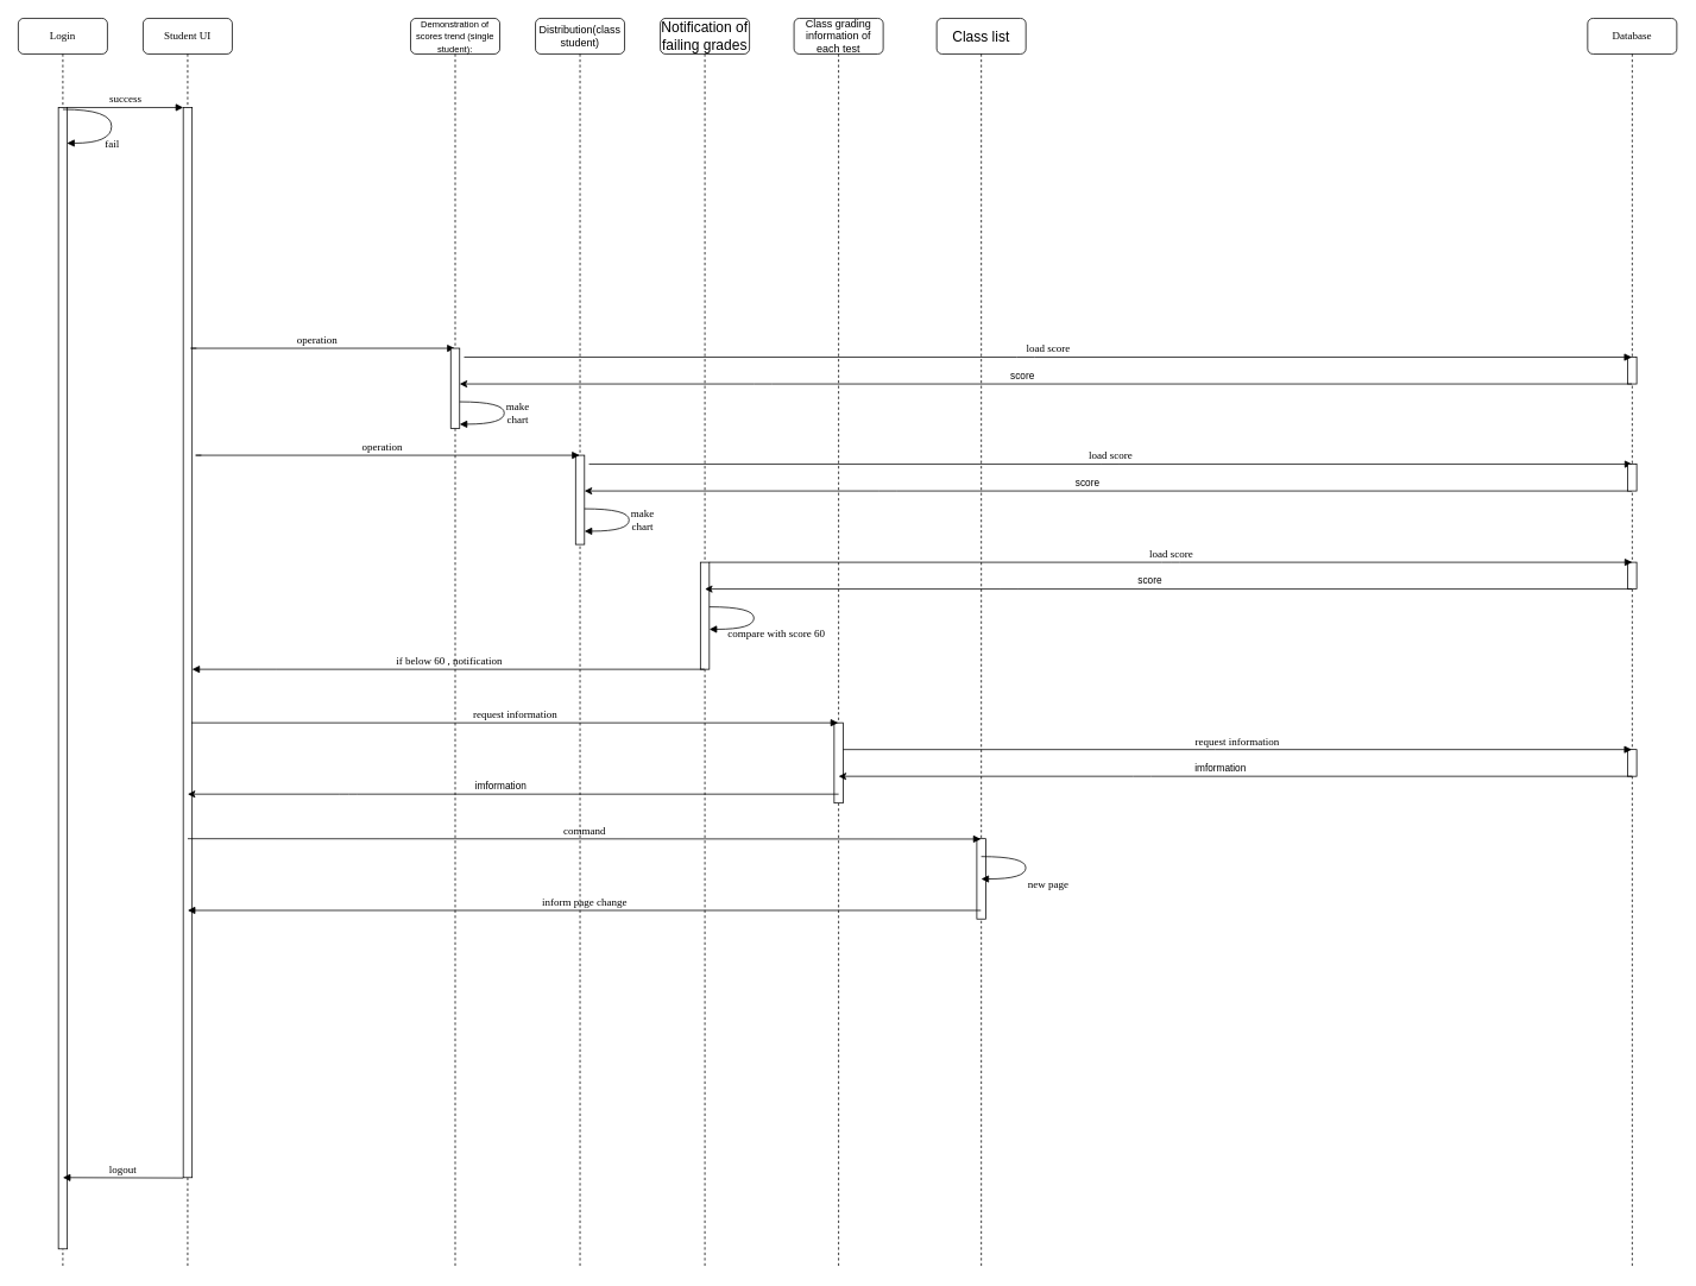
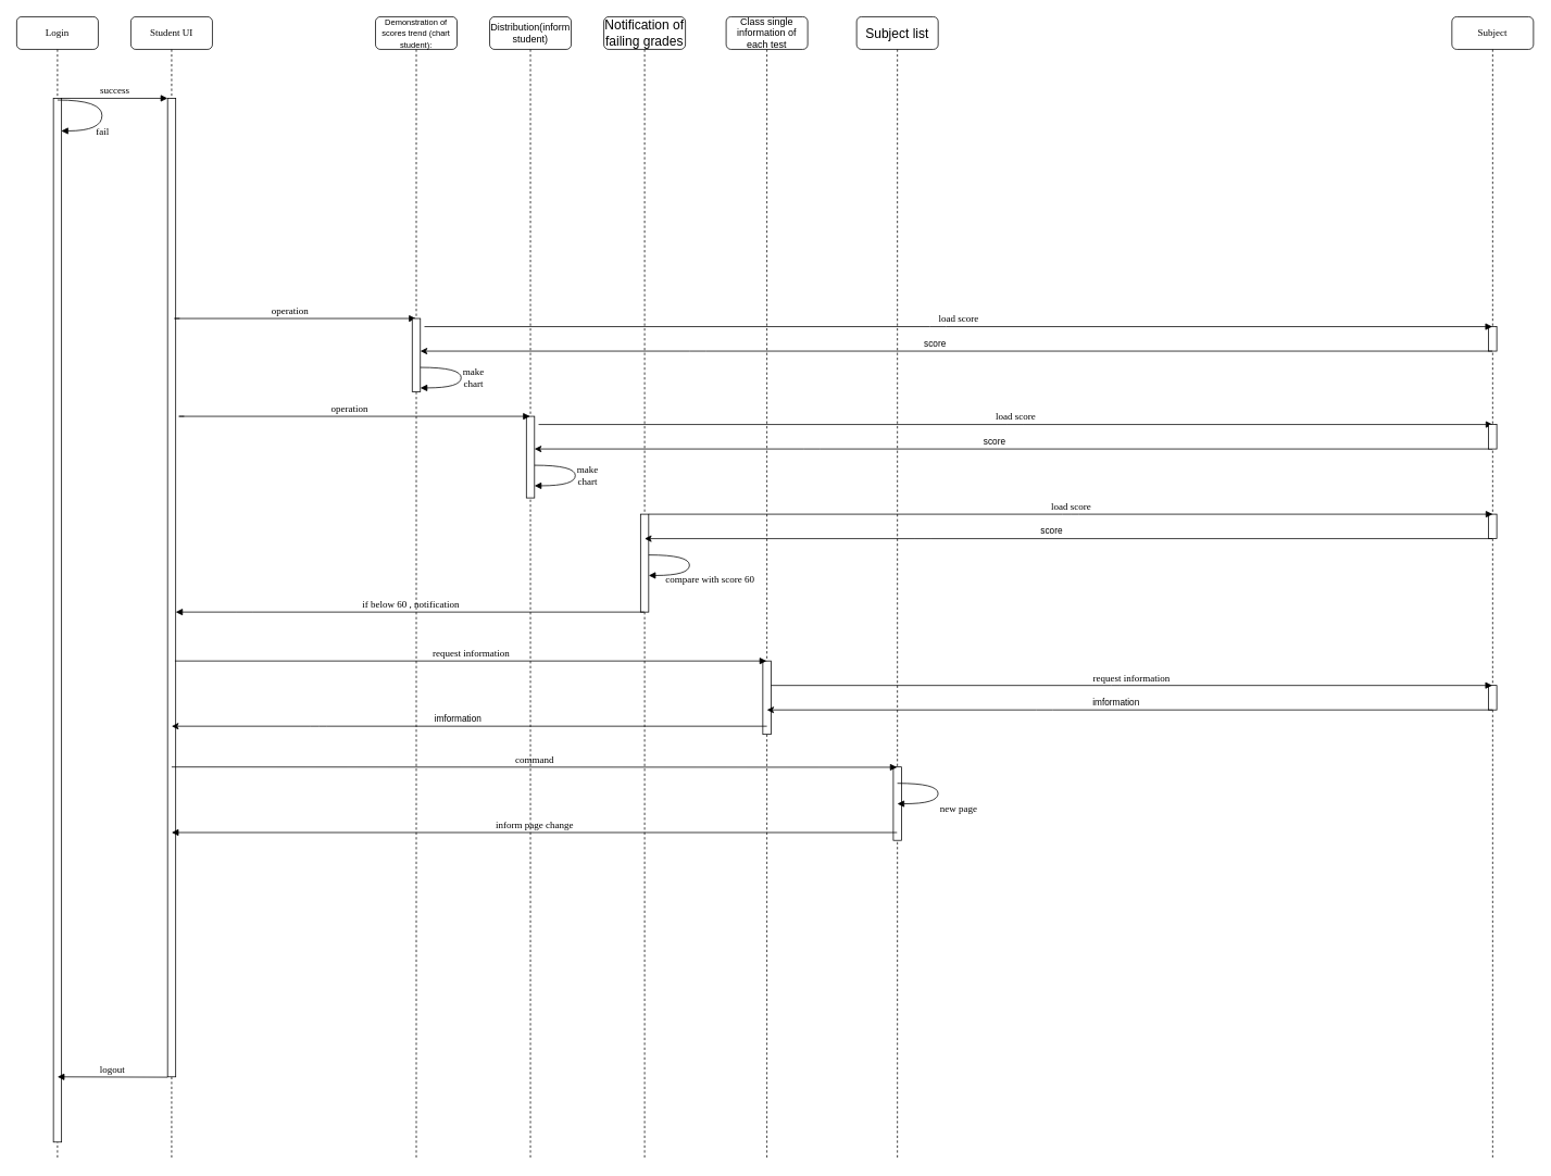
- <mxCell id="4" value="&lt;span lang=&quot;EN-US&quot; style=&quot;font-family: &amp;#34;calibri&amp;#34; , sans-serif&quot;&gt;&lt;font style=&quot;font-size: 10px&quot;&gt;Demonstration of scores trend (single student):&lt;/font&gt;&lt;/span&gt;" style="shape=umlLifeline;perimeter=lifelinePerimeter;whiteSpace=wrap;html=1;container=1;collapsible=0;recursiveResize=0;outlineConnect=0;rounded=1;shadow=0;comic=0;labelBackgroundColor=none;strokeWidth=1;fontFamily=Verdana;fontSize=12;align=center;" parent="1" vertex="1"><mxGeometry x="460" y="20" width="100" height="1400" as="geometry" /></mxCell>
+ <mxCell id="4" value="&lt;span lang=&quot;EN-US&quot; style=&quot;font-family: &amp;#34;calibri&amp;#34; , sans-serif&quot;&gt;&lt;font style=&quot;font-size: 10px&quot;&gt;Demonstration of scores trend (chart student):&lt;/font&gt;&lt;/span&gt;" style="shape=umlLifeline;perimeter=lifelinePerimeter;whiteSpace=wrap;html=1;container=1;collapsible=0;recursiveResize=0;outlineConnect=0;rounded=1;shadow=0;comic=0;labelBackgroundColor=none;strokeWidth=1;fontFamily=Verdana;fontSize=12;align=center;" parent="1" vertex="1"><mxGeometry x="460" y="20" width="100" height="1400" as="geometry" /></mxCell>
- <mxCell id="5" value="&lt;span lang=&quot;EN-US&quot; style=&quot;font-family: &amp;#34;calibri&amp;#34; , sans-serif&quot;&gt;&lt;font style=&quot;font-size: 12px&quot;&gt;Distribution(class student)&lt;/font&gt;&lt;/span&gt;" style="shape=umlLifeline;perimeter=lifelinePerimeter;whiteSpace=wrap;html=1;container=1;collapsible=0;recursiveResize=0;outlineConnect=0;rounded=1;shadow=0;comic=0;labelBackgroundColor=none;strokeWidth=1;fontFamily=Verdana;fontSize=12;align=center;" parent="1" vertex="1"><mxGeometry x="600" y="20" width="100" height="1400" as="geometry" /></mxCell>
+ <mxCell id="5" value="&lt;span lang=&quot;EN-US&quot; style=&quot;font-family: &amp;#34;calibri&amp;#34; , sans-serif&quot;&gt;&lt;font style=&quot;font-size: 12px&quot;&gt;Distribution(inform student)&lt;/font&gt;&lt;/span&gt;" style="shape=umlLifeline;perimeter=lifelinePerimeter;whiteSpace=wrap;html=1;container=1;collapsible=0;recursiveResize=0;outlineConnect=0;rounded=1;shadow=0;comic=0;labelBackgroundColor=none;strokeWidth=1;fontFamily=Verdana;fontSize=12;align=center;" parent="1" vertex="1"><mxGeometry x="600" y="20" width="100" height="1400" as="geometry" /></mxCell>
- <mxCell id="29" value="&lt;span lang=&quot;EN-US&quot; style=&quot;font-family: &amp;#34;calibri&amp;#34; , sans-serif&quot;&gt;&lt;font style=&quot;font-size: 12px&quot;&gt;Class grading information of each test&lt;/font&gt;&lt;/span&gt;" style="shape=umlLifeline;perimeter=lifelinePerimeter;whiteSpace=wrap;html=1;container=1;collapsible=0;recursiveResize=0;outlineConnect=0;rounded=1;shadow=0;comic=0;labelBackgroundColor=none;strokeWidth=1;fontFamily=Verdana;fontSize=12;align=center;" vertex="1" parent="1"><mxGeometry x="890" y="20" width="100" height="1400" as="geometry" /></mxCell>
+ <mxCell id="29" value="&lt;span lang=&quot;EN-US&quot; style=&quot;font-family: &amp;#34;calibri&amp;#34; , sans-serif&quot;&gt;&lt;font style=&quot;font-size: 12px&quot;&gt;Class single information of each test&lt;/font&gt;&lt;/span&gt;" style="shape=umlLifeline;perimeter=lifelinePerimeter;whiteSpace=wrap;html=1;container=1;collapsible=0;recursiveResize=0;outlineConnect=0;rounded=1;shadow=0;comic=0;labelBackgroundColor=none;strokeWidth=1;fontFamily=Verdana;fontSize=12;align=center;" vertex="1" parent="1"><mxGeometry x="890" y="20" width="100" height="1400" as="geometry" /></mxCell>
- <mxCell id="36" value="&lt;span lang=&quot;EN-US&quot; style=&quot;font-size: 12.0pt ; font-family: &amp;#34;calibri&amp;#34; , sans-serif&quot;&gt;Class list&lt;/span&gt;" style="shape=umlLifeline;perimeter=lifelinePerimeter;whiteSpace=wrap;html=1;container=1;collapsible=0;recursiveResize=0;outlineConnect=0;rounded=1;shadow=0;comic=0;labelBackgroundColor=none;strokeWidth=1;fontFamily=Verdana;fontSize=12;align=center;" vertex="1" parent="1"><mxGeometry x="1050" y="20" width="100" height="1400" as="geometry" /></mxCell>
+ <mxCell id="36" value="&lt;span lang=&quot;EN-US&quot; style=&quot;font-size: 12.0pt ; font-family: &amp;#34;calibri&amp;#34; , sans-serif&quot;&gt;Subject list&lt;/span&gt;" style="shape=umlLifeline;perimeter=lifelinePerimeter;whiteSpace=wrap;html=1;container=1;collapsible=0;recursiveResize=0;outlineConnect=0;rounded=1;shadow=0;comic=0;labelBackgroundColor=none;strokeWidth=1;fontFamily=Verdana;fontSize=12;align=center;" vertex="1" parent="1"><mxGeometry x="1050" y="20" width="100" height="1400" as="geometry" /></mxCell>
- <mxCell id="8" value="Database" style="shape=umlLifeline;perimeter=lifelinePerimeter;whiteSpace=wrap;html=1;container=1;collapsible=0;recursiveResize=0;outlineConnect=0;rounded=1;shadow=0;comic=0;labelBackgroundColor=none;strokeWidth=1;fontFamily=Verdana;fontSize=12;align=center;" parent="1" vertex="1"><mxGeometry x="1780" y="20" width="100" height="1400" as="geometry" /></mxCell>
+ <mxCell id="8" value="Subject" style="shape=umlLifeline;perimeter=lifelinePerimeter;whiteSpace=wrap;html=1;container=1;collapsible=0;recursiveResize=0;outlineConnect=0;rounded=1;shadow=0;comic=0;labelBackgroundColor=none;strokeWidth=1;fontFamily=Verdana;fontSize=12;align=center;" parent="1" vertex="1"><mxGeometry x="1780" y="20" width="100" height="1400" as="geometry" /></mxCell>
